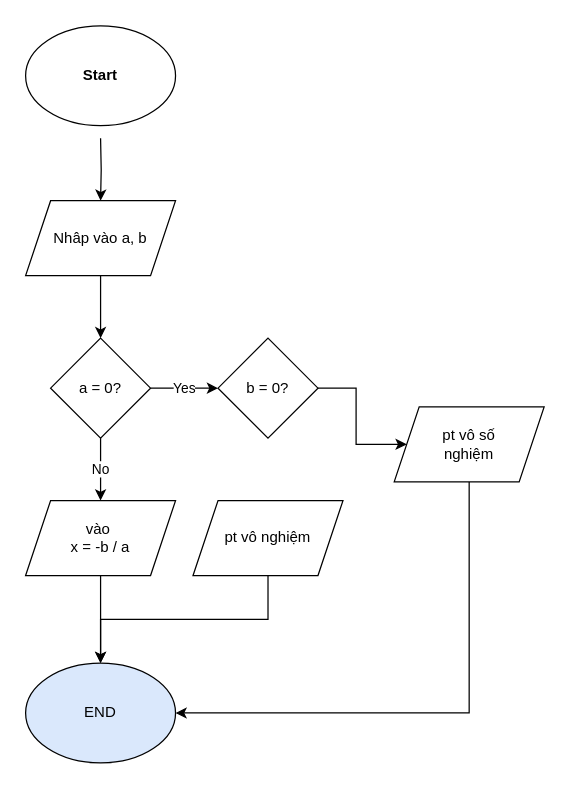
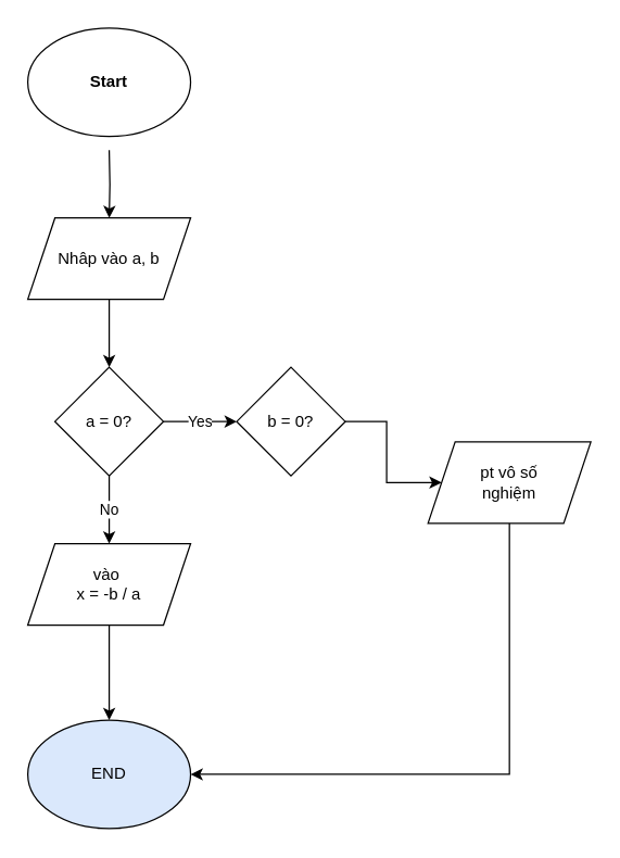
- <mxCell id="16" value="pt vô nghiệm" style="shape=parallelogram;perimeter=parallelogramPerimeter;whiteSpace=wrap;html=1;fixedSize=1;" vertex="1" parent="1"><mxGeometry x="154" y="400" width="120" height="60" as="geometry" /></mxCell>
- <mxCell id="15" style="edgeStyle=orthogonalEdgeStyle;rounded=0;orthogonalLoop=1;jettySize=auto;html=1;exitX=0.5;exitY=1;exitDx=0;exitDy=0;" edge="1" parent="1" source="16" target="17"><mxGeometry relative="1" as="geometry" /></mxCell>
